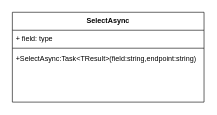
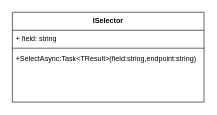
- <mxCell id="2" value="SelectAsync" style="swimlane;fontStyle=1;align=center;verticalAlign=top;childLayout=stackLayout;horizontal=1;startSize=30;horizontalStack=0;resizeParent=1;resizeParentMax=0;resizeLast=0;collapsible=1;marginBottom=0;whiteSpace=wrap;html=1;" parent="1" vertex="1"><mxGeometry x="20" y="20" width="320" height="150" as="geometry" /></mxCell>
+ <mxCell id="2" value="ISelector" style="swimlane;fontStyle=1;align=center;verticalAlign=top;childLayout=stackLayout;horizontal=1;startSize=30;horizontalStack=0;resizeParent=1;resizeParentMax=0;resizeLast=0;collapsible=1;marginBottom=0;whiteSpace=wrap;html=1;" parent="1" vertex="1"><mxGeometry x="20" y="20" width="320" height="150" as="geometry" /></mxCell>
- <mxCell id="3" value="+ field: type" style="text;strokeColor=none;fillColor=none;align=left;verticalAlign=top;spacingLeft=4;spacingRight=4;overflow=hidden;rotatable=0;points=[[0,0.5],[1,0.5]];portConstraint=eastwest;whiteSpace=wrap;html=1;" parent="2" vertex="1"><mxGeometry y="30" width="320" height="26" as="geometry" /></mxCell>
+ <mxCell id="3" value="+ field: string" style="text;strokeColor=none;fillColor=none;align=left;verticalAlign=top;spacingLeft=4;spacingRight=4;overflow=hidden;rotatable=0;points=[[0,0.5],[1,0.5]];portConstraint=eastwest;whiteSpace=wrap;html=1;" parent="2" vertex="1"><mxGeometry y="30" width="320" height="26" as="geometry" /></mxCell>
